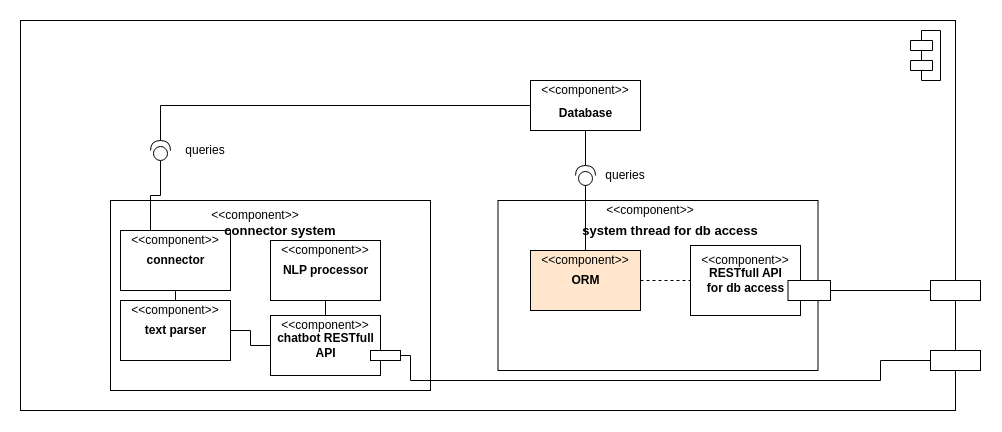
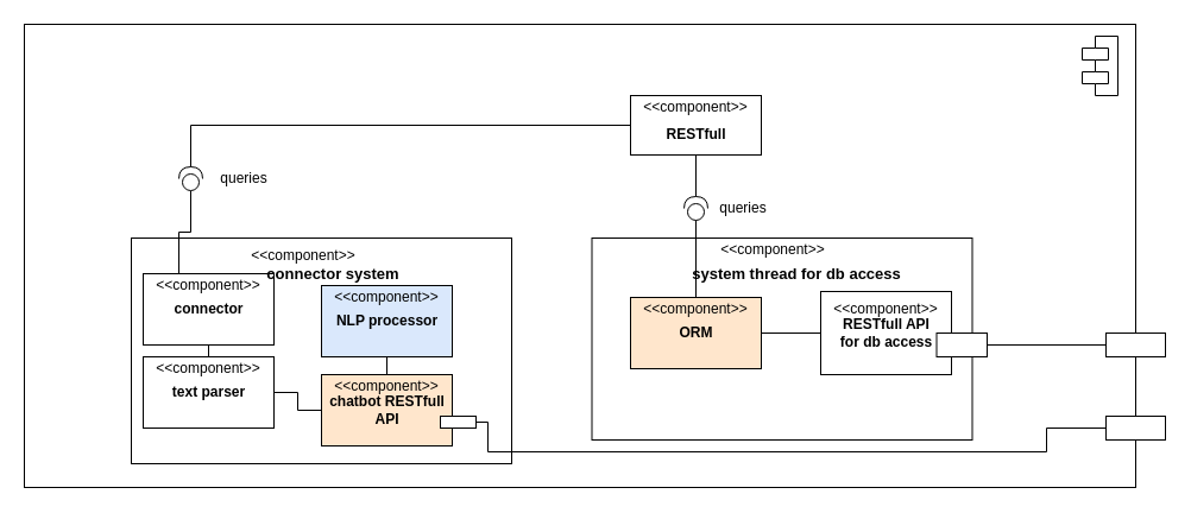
- <mxCell id="6" value="&lt;br&gt;&lt;b&gt;Database&lt;/b&gt;" style="html=1;movable=1;resizable=1;rotatable=1;deletable=1;editable=1;connectable=1;" vertex="1" parent="1"><mxGeometry x="530" y="80" width="110" height="50" as="geometry" /></mxCell>
+ <mxCell id="6" value="&lt;br&gt;&lt;b&gt;RESTfull&lt;/b&gt;" style="html=1;movable=1;resizable=1;rotatable=1;deletable=1;editable=1;connectable=1;" vertex="1" parent="1"><mxGeometry x="530" y="80" width="110" height="50" as="geometry" /></mxCell>
- <mxCell id="35" value="&lt;b&gt;NLP processor&lt;/b&gt;" style="html=1;movable=1;resizable=1;rotatable=1;deletable=1;editable=1;connectable=1;" vertex="1" parent="1"><mxGeometry x="270" y="240" width="110" height="60" as="geometry" /></mxCell>
+ <mxCell id="35" value="&lt;b&gt;NLP processor&lt;/b&gt;" style="html=1;movable=1;resizable=1;rotatable=1;deletable=1;editable=1;connectable=1;fillColor=#dae8fc;" vertex="1" parent="1"><mxGeometry x="270" y="240" width="110" height="60" as="geometry" /></mxCell>
- <mxCell id="14" style="edgeStyle=orthogonalEdgeStyle;rounded=0;orthogonalLoop=1;jettySize=auto;html=1;exitX=1;exitY=0.5;exitDx=0;exitDy=0;entryX=0;entryY=0.5;entryDx=0;entryDy=0;endArrow=none;endFill=0;dashed=1;" edge="1" parent="1" source="11" target="13"><mxGeometry relative="1" as="geometry" /></mxCell>
+ <mxCell id="14" style="edgeStyle=orthogonalEdgeStyle;rounded=0;orthogonalLoop=1;jettySize=auto;html=1;exitX=1;exitY=0.5;exitDx=0;exitDy=0;entryX=0;entryY=0.5;entryDx=0;entryDy=0;endArrow=none;endFill=0;" edge="1" parent="1" source="11" target="13"><mxGeometry relative="1" as="geometry" /></mxCell>
- <mxCell id="37" value="&lt;b&gt;chatbot RESTfull &lt;br&gt;API&lt;/b&gt;" style="html=1;movable=1;resizable=1;rotatable=1;deletable=1;editable=1;connectable=1;" vertex="1" parent="1"><mxGeometry x="270" y="315" width="110" height="60" as="geometry" /></mxCell>
+ <mxCell id="37" value="&lt;b&gt;chatbot RESTfull &lt;br&gt;API&lt;/b&gt;" style="html=1;movable=1;resizable=1;rotatable=1;deletable=1;editable=1;connectable=1;fillColor=#ffe6cc;" vertex="1" parent="1"><mxGeometry x="270" y="315" width="110" height="60" as="geometry" /></mxCell>
